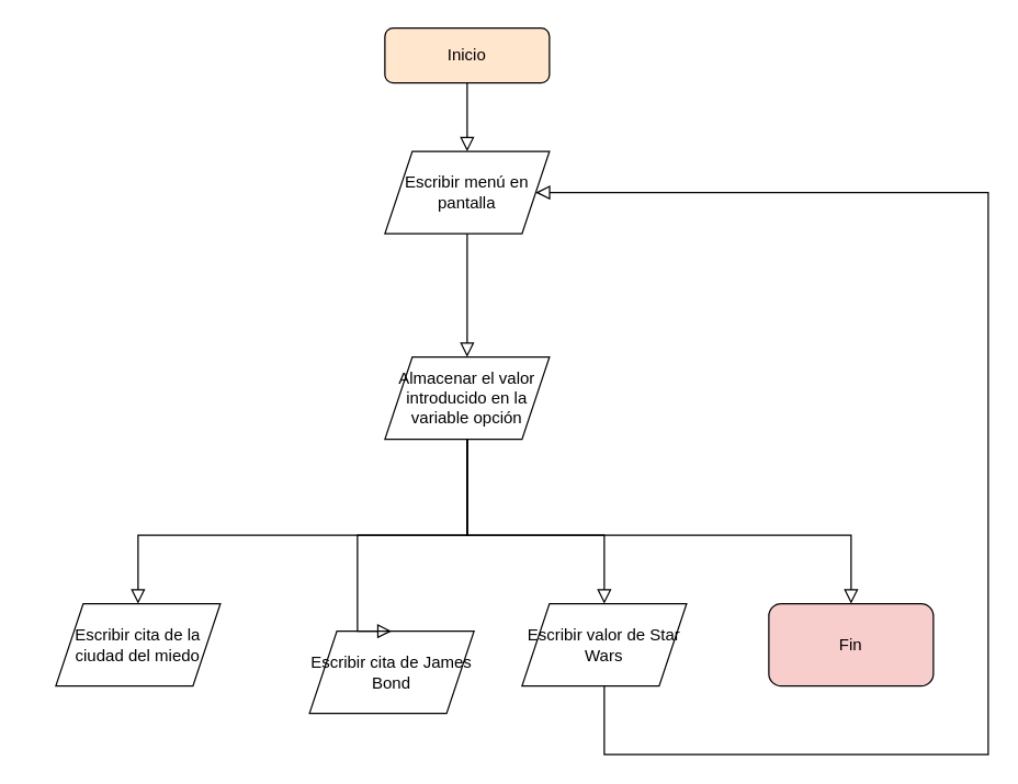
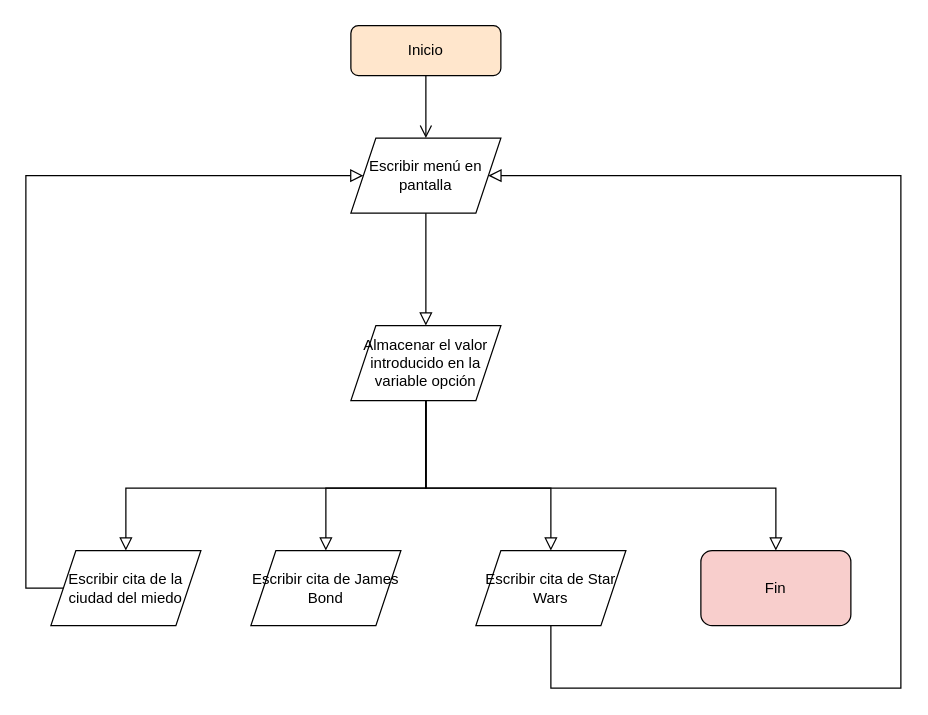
- <mxCell id="2" value="" style="rounded=0;html=1;jettySize=auto;orthogonalLoop=1;fontSize=11;endArrow=block;endFill=0;endSize=8;strokeWidth=1;shadow=0;labelBackgroundColor=none;edgeStyle=orthogonalEdgeStyle;entryX=0.5;entryY=0;entryDx=0;entryDy=0;" parent="1" source="3" target="4" edge="1"><mxGeometry relative="1" as="geometry"><mxPoint x="200" y="110" as="targetPoint" /><Array as="points" /></mxGeometry></mxCell>
+ <mxCell id="2" value="" style="rounded=0;html=1;jettySize=auto;orthogonalLoop=1;fontSize=11;endArrow=open;endFill=0;endSize=8;strokeWidth=1;shadow=0;labelBackgroundColor=none;edgeStyle=orthogonalEdgeStyle;entryX=0.5;entryY=0;entryDx=0;entryDy=0;" parent="1" source="3" target="4" edge="1"><mxGeometry relative="1" as="geometry"><mxPoint x="200" y="110" as="targetPoint" /><Array as="points" /></mxGeometry></mxCell>
+ <mxCell id="15" value="" style="rounded=0;html=1;jettySize=auto;orthogonalLoop=1;fontSize=11;endArrow=block;endFill=0;endSize=8;strokeWidth=1;shadow=0;labelBackgroundColor=none;edgeStyle=orthogonalEdgeStyle;exitX=0;exitY=0.5;exitDx=0;exitDy=0;entryX=0;entryY=0.5;entryDx=0;entryDy=0;" edge="1" parent="1" source="8" target="4"><mxGeometry relative="1" as="geometry"><mxPoint x="380" y="210" as="sourcePoint" /><mxPoint x="380" y="300" as="targetPoint" /><Array as="points"><mxPoint x="20" y="470" /><mxPoint x="20" y="140" /></Array></mxGeometry></mxCell>
- <mxCell id="10" value="Escribir valor de Star Wars" style="shape=parallelogram;perimeter=parallelogramPerimeter;whiteSpace=wrap;html=1;fixedSize=1;" vertex="1" parent="1"><mxGeometry x="380" y="440" width="120" height="60" as="geometry" /></mxCell>
+ <mxCell id="10" value="Escribir cita de Star Wars" style="shape=parallelogram;perimeter=parallelogramPerimeter;whiteSpace=wrap;html=1;fixedSize=1;" vertex="1" parent="1"><mxGeometry x="380" y="440" width="120" height="60" as="geometry" /></mxCell>
- <mxCell id="9" value="Escribir cita de James Bond" style="shape=parallelogram;perimeter=parallelogramPerimeter;whiteSpace=wrap;html=1;fixedSize=1;" vertex="1" parent="1"><mxGeometry x="225" y="460" width="120" height="60" as="geometry" /></mxCell>
+ <mxCell id="9" value="Escribir cita de James Bond" style="shape=parallelogram;perimeter=parallelogramPerimeter;whiteSpace=wrap;html=1;fixedSize=1;" vertex="1" parent="1"><mxGeometry x="200" y="440" width="120" height="60" as="geometry" /></mxCell>
